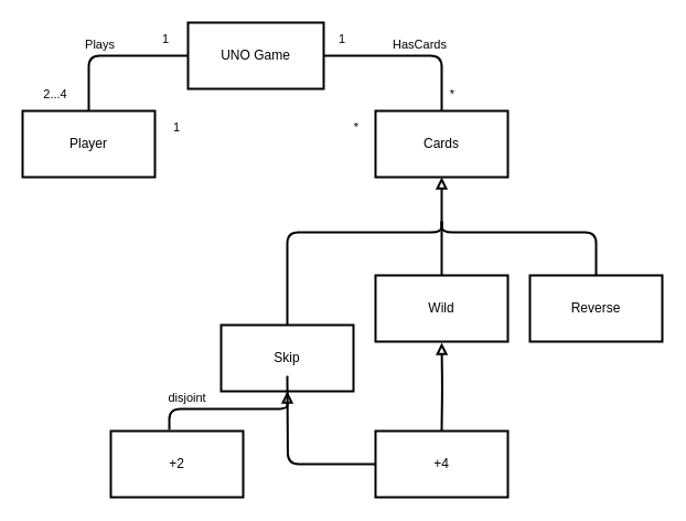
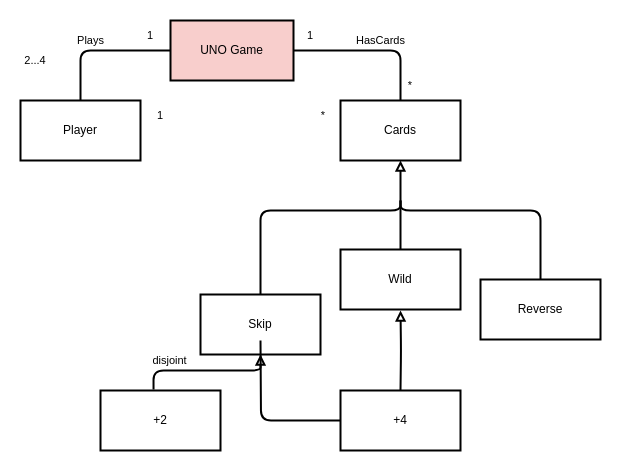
- <mxCell id="2" value="UNO Game" style="rounded=0;whiteSpace=wrap;html=1;strokeWidth=2;" parent="1" vertex="1"><mxGeometry x="170" y="20" width="123" height="60" as="geometry" /></mxCell>
+ <mxCell id="2" value="UNO Game" style="rounded=0;whiteSpace=wrap;html=1;strokeWidth=2;fillColor=#f8cecc;" parent="1" vertex="1"><mxGeometry x="170" y="20" width="123" height="60" as="geometry" /></mxCell>
- <mxCell id="11" value="2...4" style="text;html=1;strokeColor=none;fillColor=none;align=center;verticalAlign=middle;whiteSpace=wrap;rounded=0;fontSize=11;" parent="1" vertex="1"><mxGeometry x="20" y="70" width="60" height="30" as="geometry" /></mxCell>
+ <mxCell id="11" value="2...4" style="text;html=1;strokeColor=none;fillColor=none;align=center;verticalAlign=middle;whiteSpace=wrap;rounded=0;fontSize=11;" parent="1" vertex="1"><mxGeometry x="5" y="45" width="60" height="30" as="geometry" /></mxCell>
- <mxCell id="6" value="Reverse" style="rounded=0;whiteSpace=wrap;html=1;strokeWidth=2;" parent="1" vertex="1"><mxGeometry x="480" y="249" width="120" height="60" as="geometry" /></mxCell>
+ <mxCell id="6" value="Reverse" style="rounded=0;whiteSpace=wrap;html=1;strokeWidth=2;" parent="1" vertex="1"><mxGeometry x="480" y="279" width="120" height="60" as="geometry" /></mxCell>
